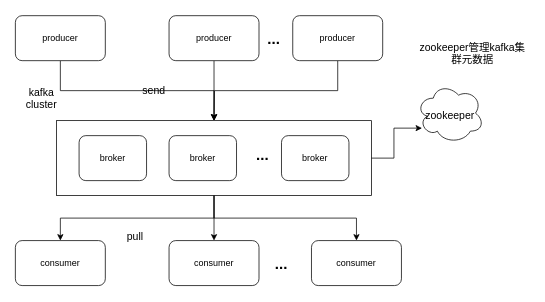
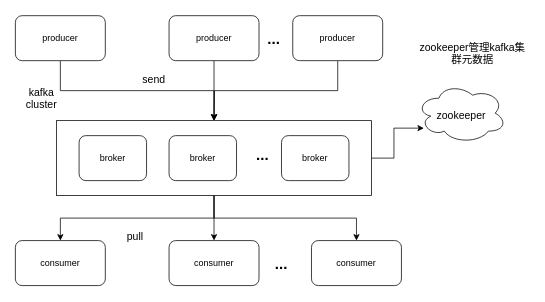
- <mxCell id="24" value="send" style="text;html=1;strokeColor=none;fillColor=none;align=center;verticalAlign=middle;whiteSpace=wrap;rounded=0;fontSize=14;" vertex="1" parent="1"><mxGeometry x="175" y="105" width="60" height="30" as="geometry" /></mxCell>
+ <mxCell id="24" value="send" style="text;html=1;strokeColor=none;fillColor=none;align=center;verticalAlign=middle;whiteSpace=wrap;rounded=0;fontSize=14;" vertex="1" parent="1"><mxGeometry x="175" y="90" width="60" height="30" as="geometry" /></mxCell>
- <mxCell id="17" value="&lt;font style=&quot;font-size: 14px&quot;&gt;zookeeper&lt;/font&gt;" style="ellipse;shape=cloud;whiteSpace=wrap;html=1;fontSize=20;fillColor=none;" vertex="1" parent="1"><mxGeometry x="555" y="110" width="90" height="80" as="geometry" /></mxCell>
+ <mxCell id="17" value="&lt;font style=&quot;font-size: 14px&quot;&gt;zookeeper&lt;/font&gt;" style="ellipse;shape=cloud;whiteSpace=wrap;html=1;fontSize=20;fillColor=none;" vertex="1" parent="1"><mxGeometry x="555" y="110" width="120" height="80" as="geometry" /></mxCell>
